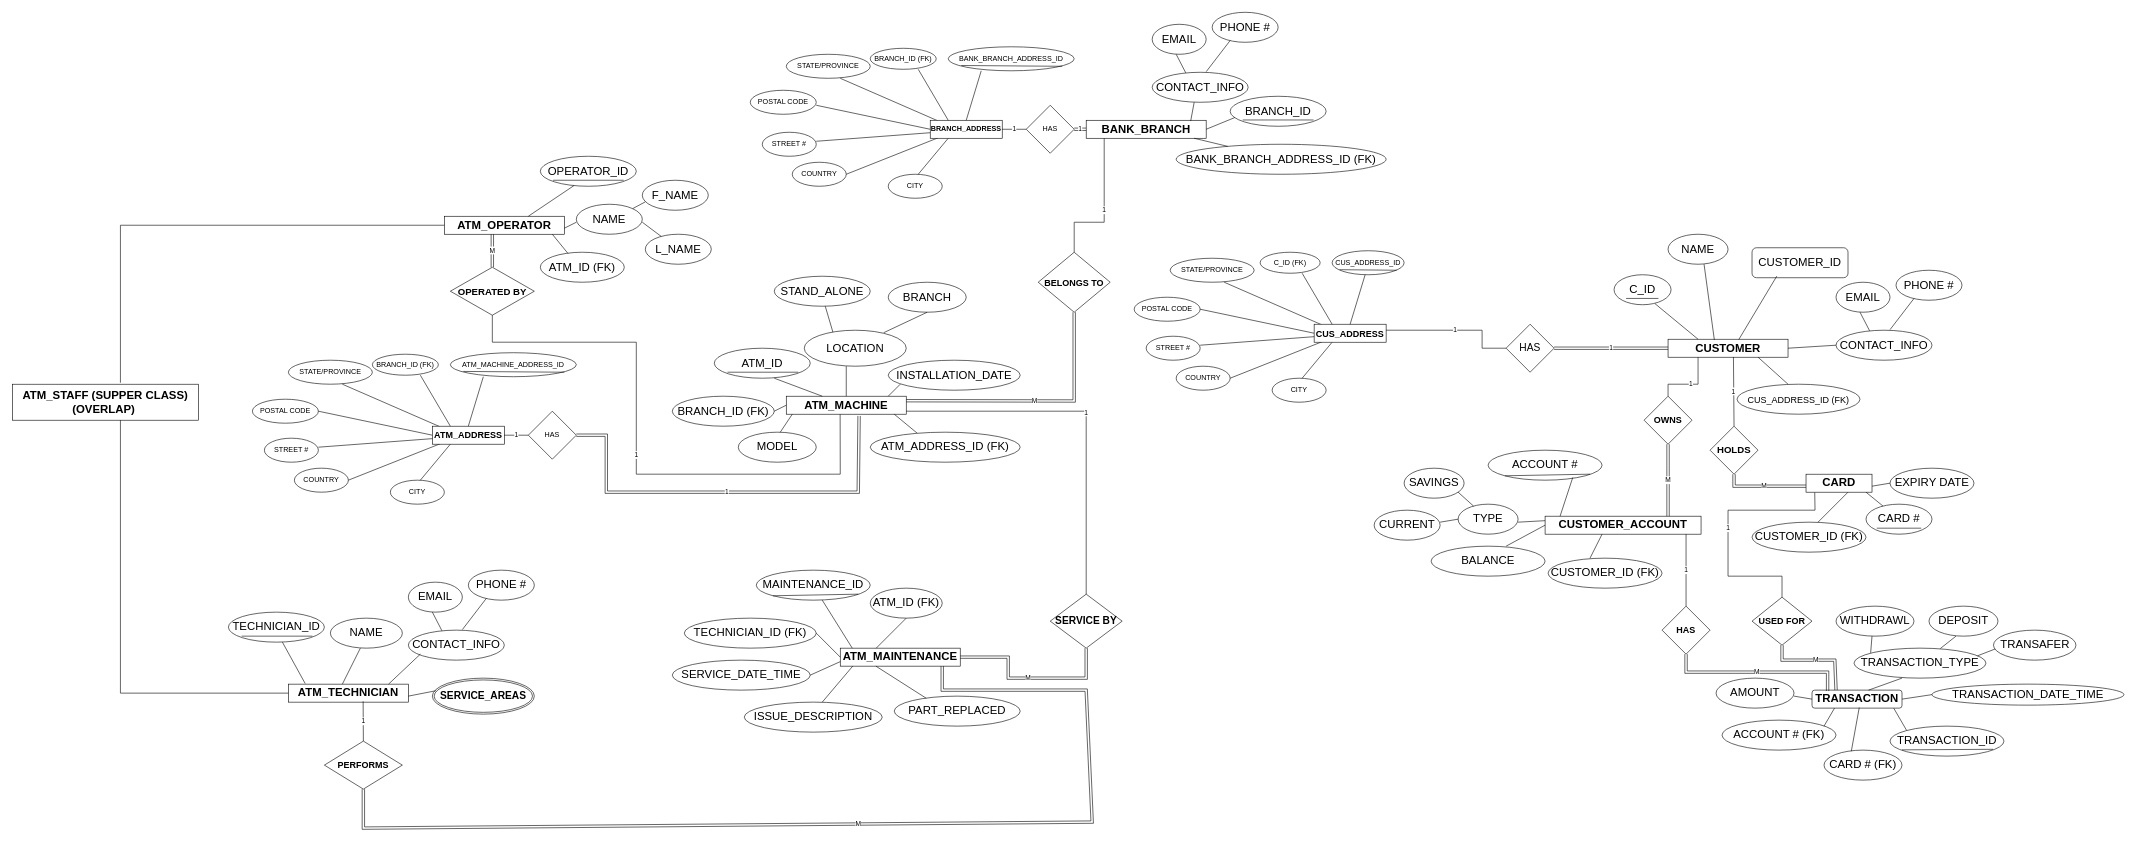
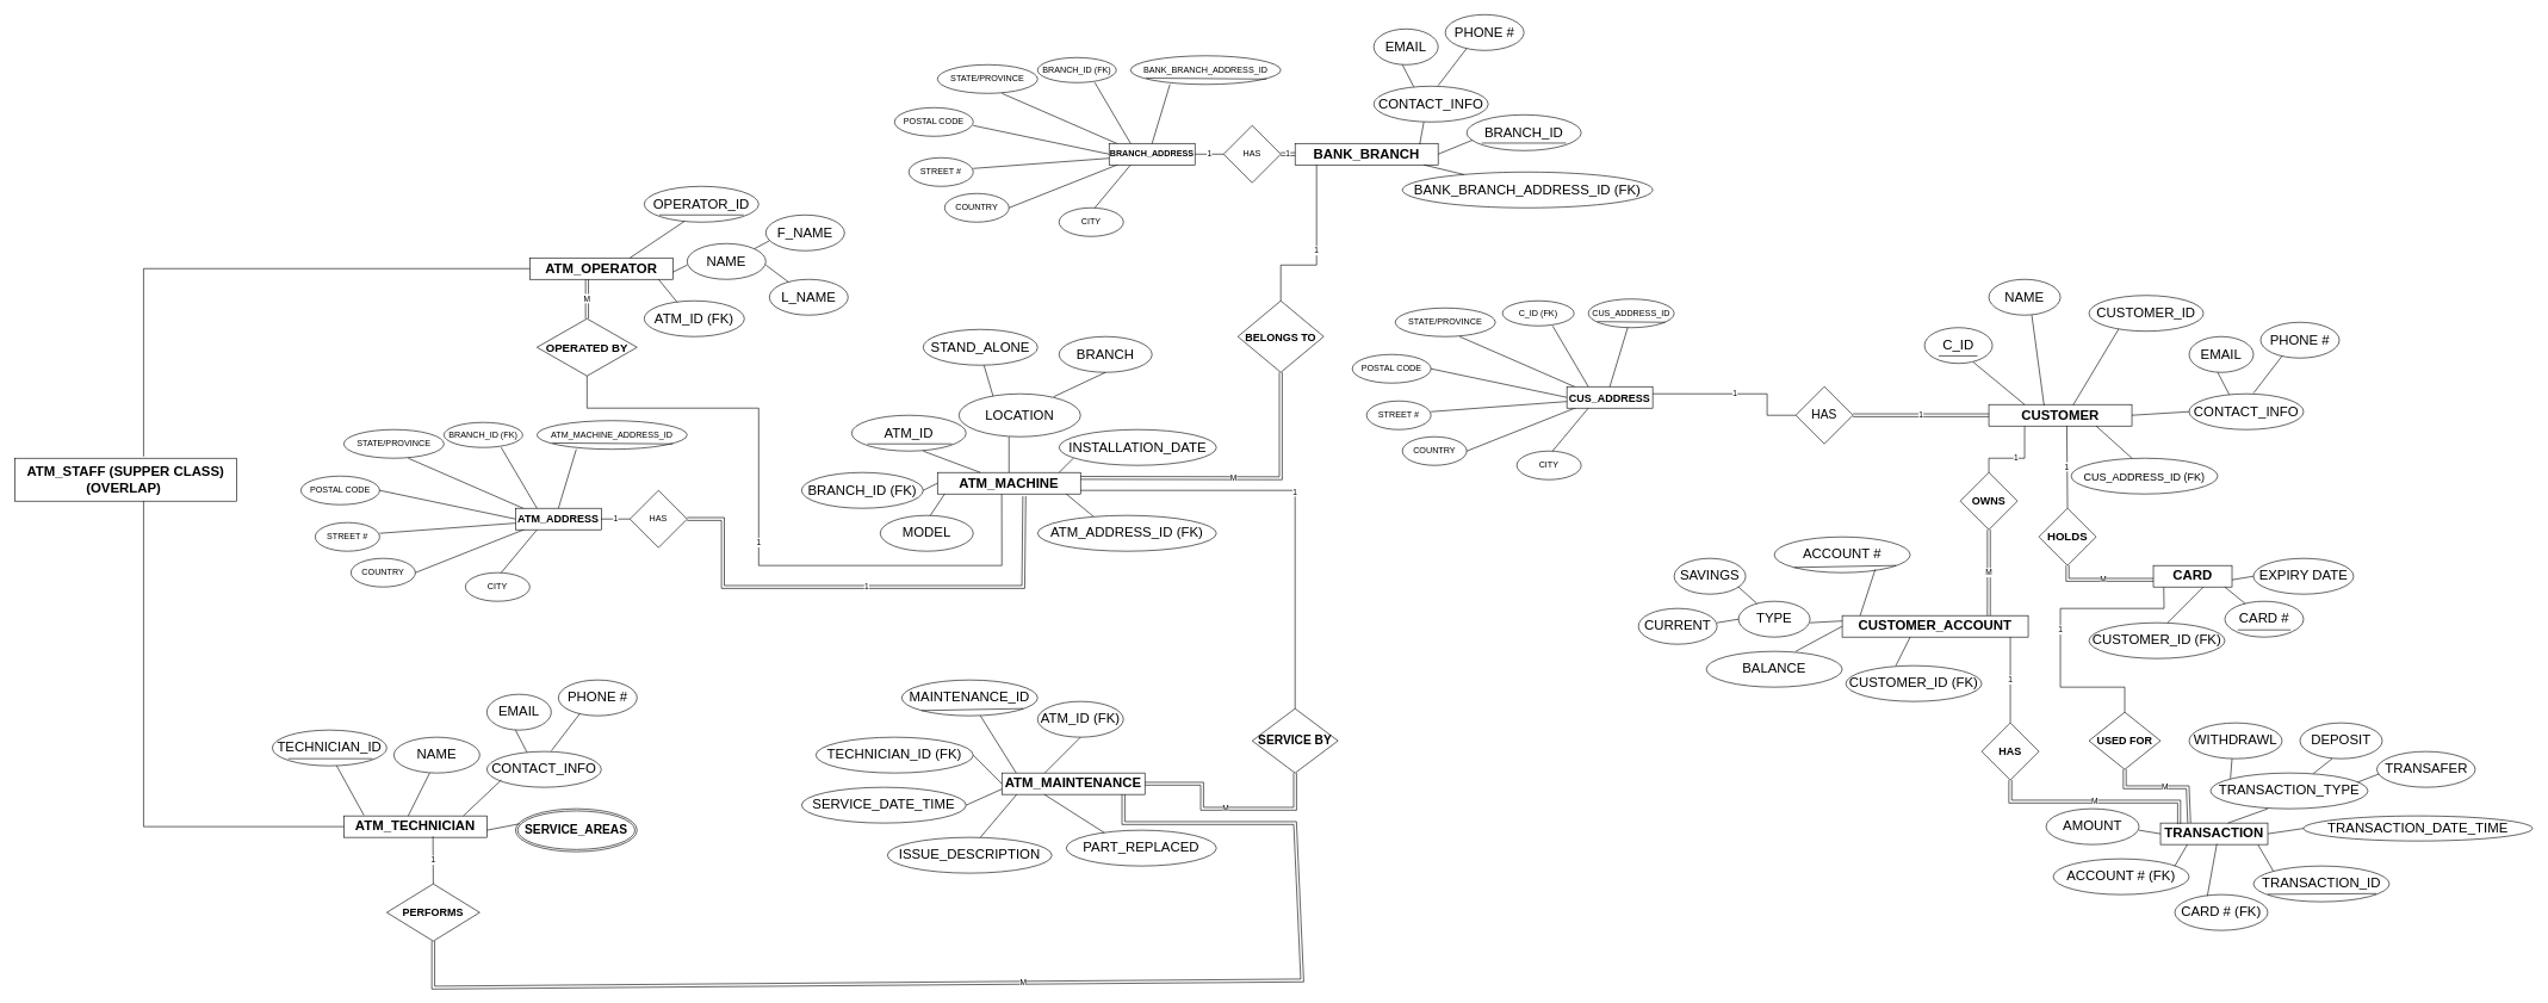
- <mxCell id="65" value="CUSTOMER_ID" style="whiteSpace=wrap;html=1;fontSize=19;fontStyle=0;rounded=1;" vertex="1" parent="1"><mxGeometry x="2920" y="412.5" width="160" height="50" as="geometry" /></mxCell>
+ <mxCell id="65" value="CUSTOMER_ID" style="ellipse;whiteSpace=wrap;html=1;fontSize=19;fontStyle=0" vertex="1" parent="1"><mxGeometry x="2920" y="412.5" width="160" height="50" as="geometry" /></mxCell>
- <mxCell id="10" value="TRANSACTION" style="whiteSpace=wrap;html=1;fontStyle=1;fontSize=19;rounded=1;" vertex="1" parent="1"><mxGeometry x="3020" y="1150" width="150" height="30" as="geometry" /></mxCell>
+ <mxCell id="10" value="TRANSACTION" style="rounded=0;whiteSpace=wrap;html=1;fontStyle=1;fontSize=19;" vertex="1" parent="1"><mxGeometry x="3020" y="1150" width="150" height="30" as="geometry" /></mxCell>
